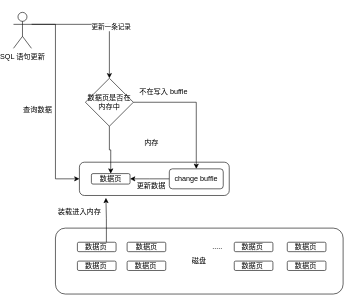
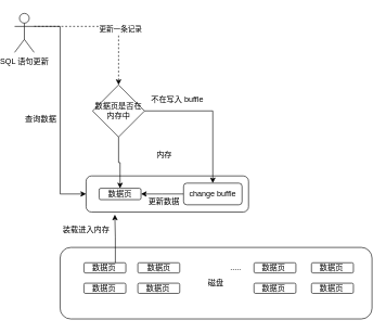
- <mxCell id="4" style="edgeStyle=orthogonalEdgeStyle;rounded=0;orthogonalLoop=1;jettySize=auto;html=1;exitX=1;exitY=0.333;exitDx=0;exitDy=0;exitPerimeter=0;entryX=0.5;entryY=0;entryDx=0;entryDy=0;" parent="1" source="3" target="13" edge="1"><mxGeometry relative="1" as="geometry"><mxPoint x="180" y="140" as="targetPoint" /></mxGeometry></mxCell>
+ <mxCell id="4" style="edgeStyle=orthogonalEdgeStyle;rounded=0;orthogonalLoop=1;jettySize=auto;html=1;exitX=1;exitY=0.333;exitDx=0;exitDy=0;exitPerimeter=0;entryX=0.5;entryY=0;entryDx=0;entryDy=0;dashed=1;" parent="1" source="3" target="13" edge="1"><mxGeometry relative="1" as="geometry"><mxPoint x="180" y="140" as="targetPoint" /></mxGeometry></mxCell>
